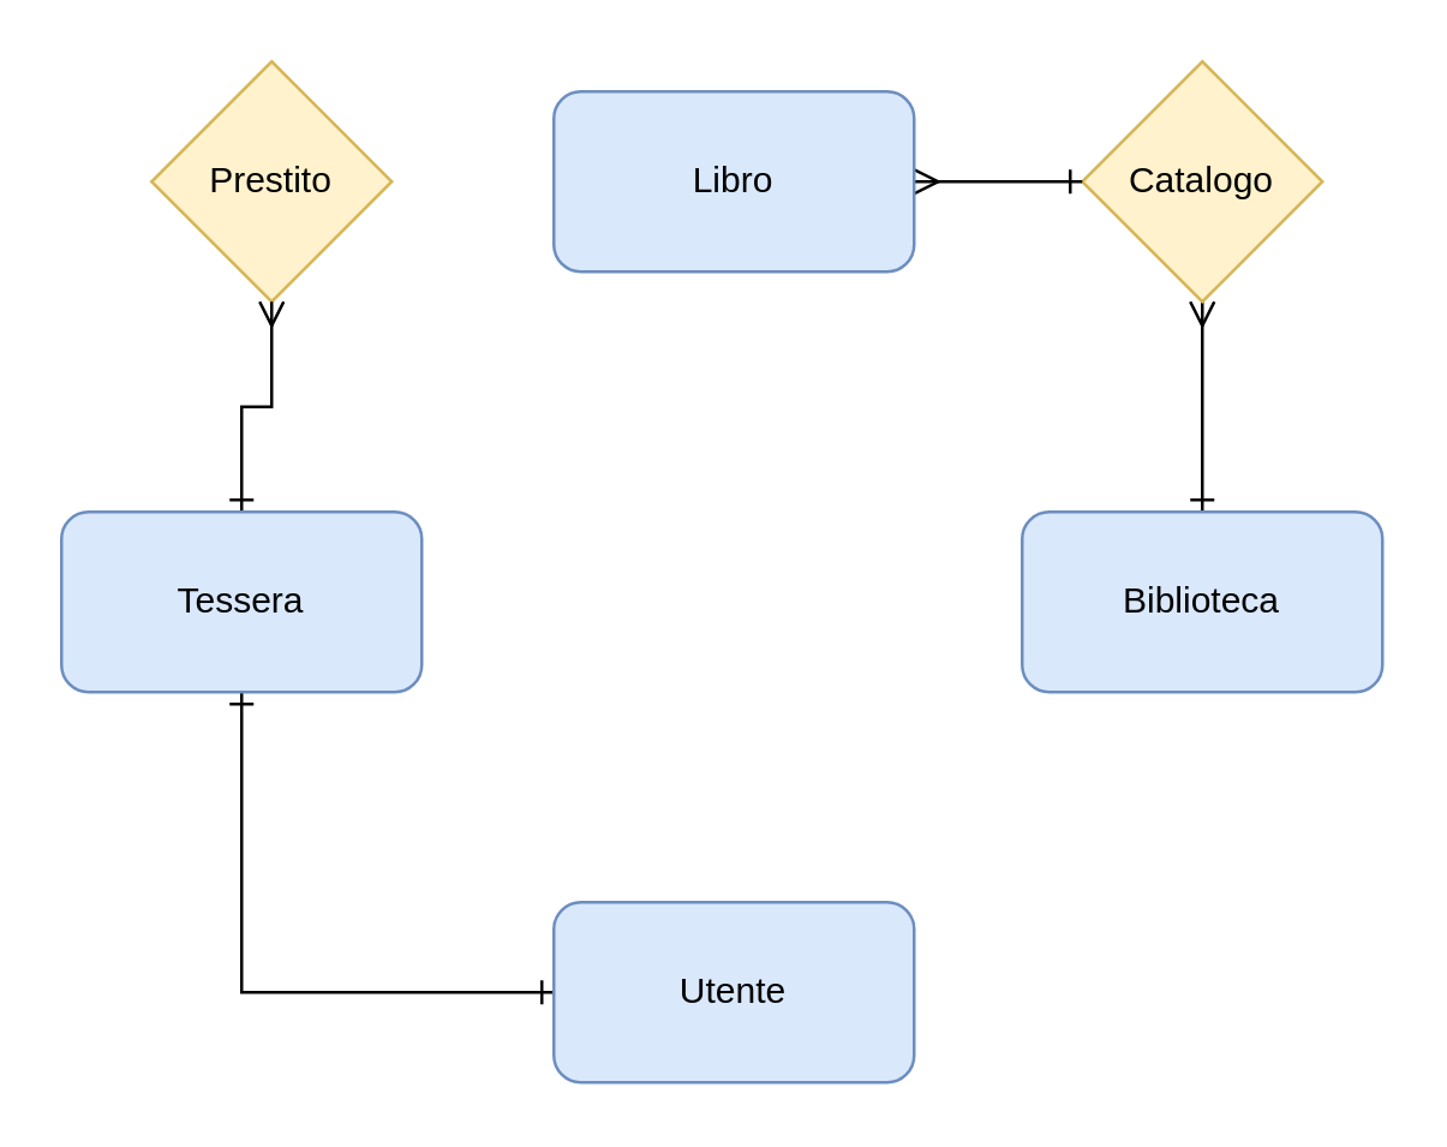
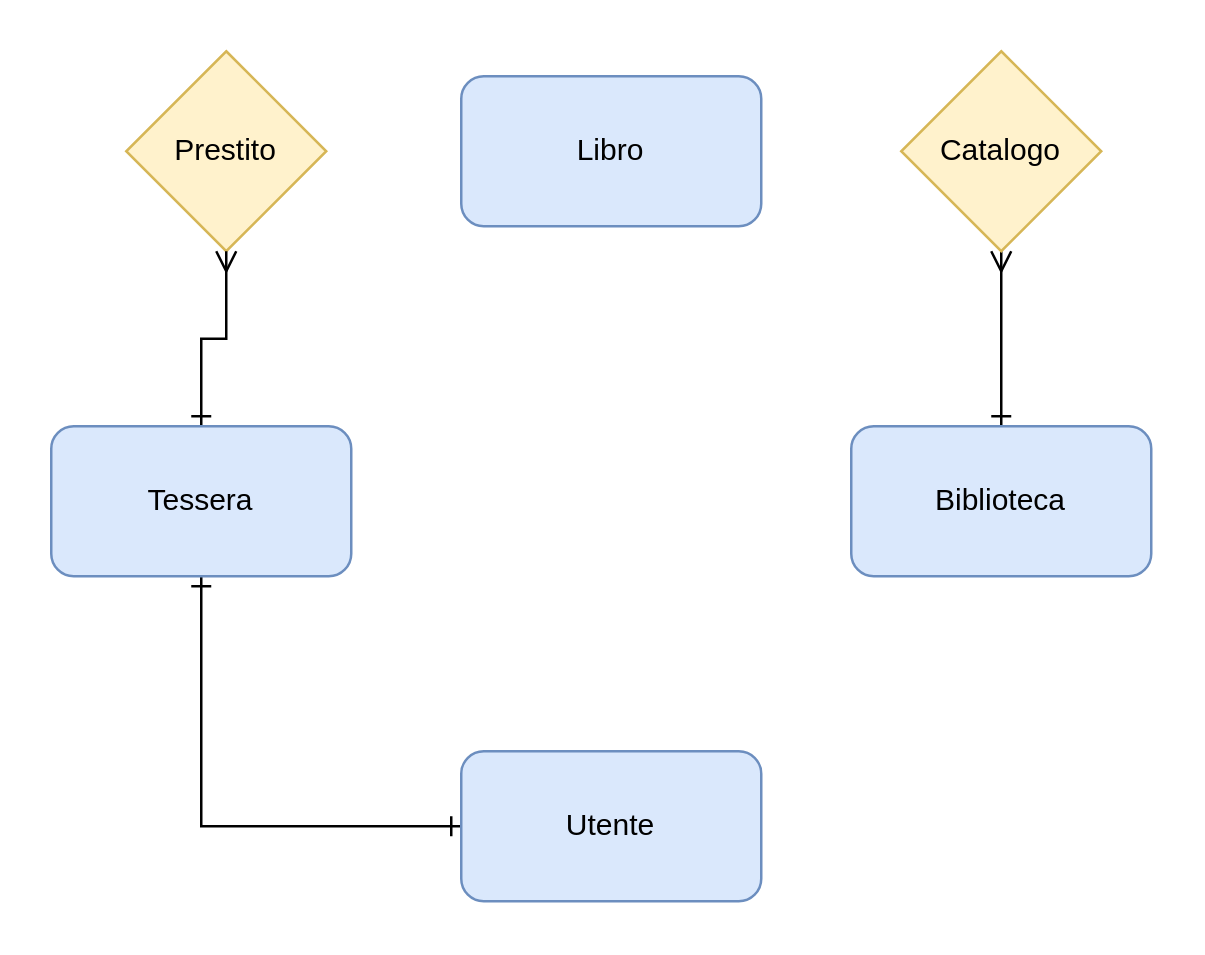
- <mxCell id="9" style="edgeStyle=orthogonalEdgeStyle;rounded=0;orthogonalLoop=1;jettySize=auto;html=1;exitX=1;exitY=0.5;exitDx=0;exitDy=0;entryX=0;entryY=0.5;entryDx=0;entryDy=0;startArrow=ERmany;startFill=0;endArrow=ERone;endFill=0;" edge="1" parent="1" source="10" target="4"><mxGeometry relative="1" as="geometry" /></mxCell>
